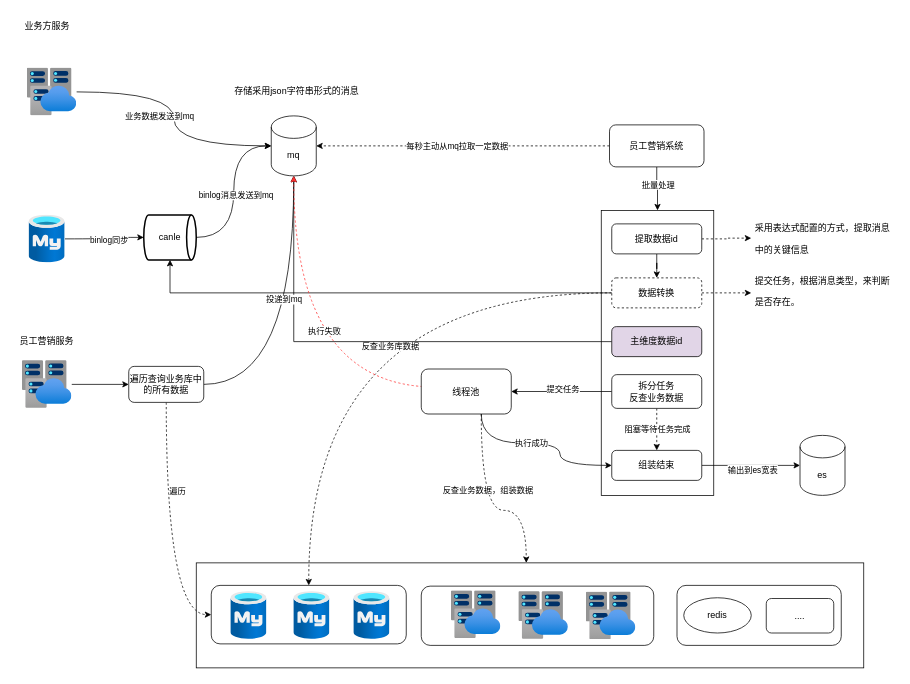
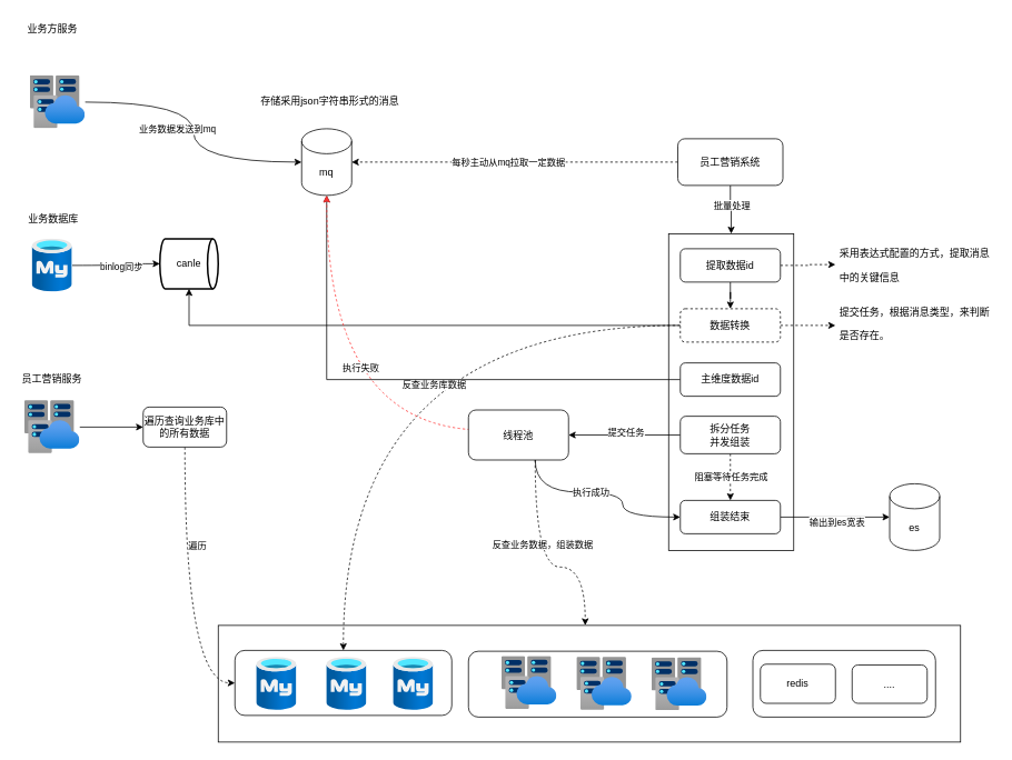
+ <mxCell id="36" value="业务数据库" style="text;html=1;strokeColor=none;fillColor=none;align=center;verticalAlign=middle;whiteSpace=wrap;rounded=0;" vertex="1" parent="1"><mxGeometry x="24" y="250" width="79" height="26" as="geometry" /></mxCell>
- <mxCell id="5" style="edgeStyle=orthogonalEdgeStyle;rounded=0;orthogonalLoop=1;jettySize=auto;html=1;entryX=0;entryY=0.5;entryDx=0;entryDy=0;entryPerimeter=0;curved=1;" edge="1" parent="1" source="7" target="16"><mxGeometry relative="1" as="geometry" /></mxCell>
- <mxCell id="6" value="binlog消息发送到mq" style="edgeLabel;html=1;align=center;verticalAlign=middle;resizable=0;points=[];" vertex="1" connectable="0" parent="5"><mxGeometry x="-0.038" y="-2" relative="1" as="geometry"><mxPoint as="offset" /></mxGeometry></mxCell>
- <mxCell id="38" style="edgeStyle=orthogonalEdgeStyle;rounded=0;orthogonalLoop=1;jettySize=auto;html=1;entryX=0.5;entryY=1;entryDx=0;entryDy=0;entryPerimeter=0;curved=1;" edge="1" parent="1" source="42" target="16"><mxGeometry relative="1" as="geometry" /></mxCell>
- <mxCell id="39" value="投递到mq" style="edgeLabel;html=1;align=center;verticalAlign=middle;resizable=0;points=[];" vertex="1" connectable="0" parent="38"><mxGeometry x="0.178" y="14" relative="1" as="geometry"><mxPoint as="offset" /></mxGeometry></mxCell>
- <mxCell id="31" value="主维度数据id" style="rounded=1;whiteSpace=wrap;html=1;fillColor=#e1d5e7;" vertex="1" parent="1"><mxGeometry x="815" y="435" width="120" height="40" as="geometry" /></mxCell>
+ <mxCell id="31" value="主维度数据id" style="rounded=1;whiteSpace=wrap;html=1;" vertex="1" parent="1"><mxGeometry x="815" y="435" width="120" height="40" as="geometry" /></mxCell>
- <mxCell id="50" value="拆分任务&lt;br&gt;反查业务数据" style="whiteSpace=wrap;html=1;rounded=1;" vertex="1" parent="1"><mxGeometry x="815" y="499" width="120" height="45" as="geometry" /></mxCell>
+ <mxCell id="50" value="拆分任务&lt;br&gt;并发组装" style="whiteSpace=wrap;html=1;rounded=1;" vertex="1" parent="1"><mxGeometry x="815" y="499" width="120" height="45" as="geometry" /></mxCell>
- <mxCell id="65" value="redis" style="ellipse;whiteSpace=wrap;html=1;" vertex="1" parent="1"><mxGeometry x="911" y="796.5" width="90" height="47" as="geometry" /></mxCell>
+ <mxCell id="65" value="redis" style="rounded=1;whiteSpace=wrap;html=1;" vertex="1" parent="1"><mxGeometry x="911" y="796.5" width="90" height="47" as="geometry" /></mxCell>
